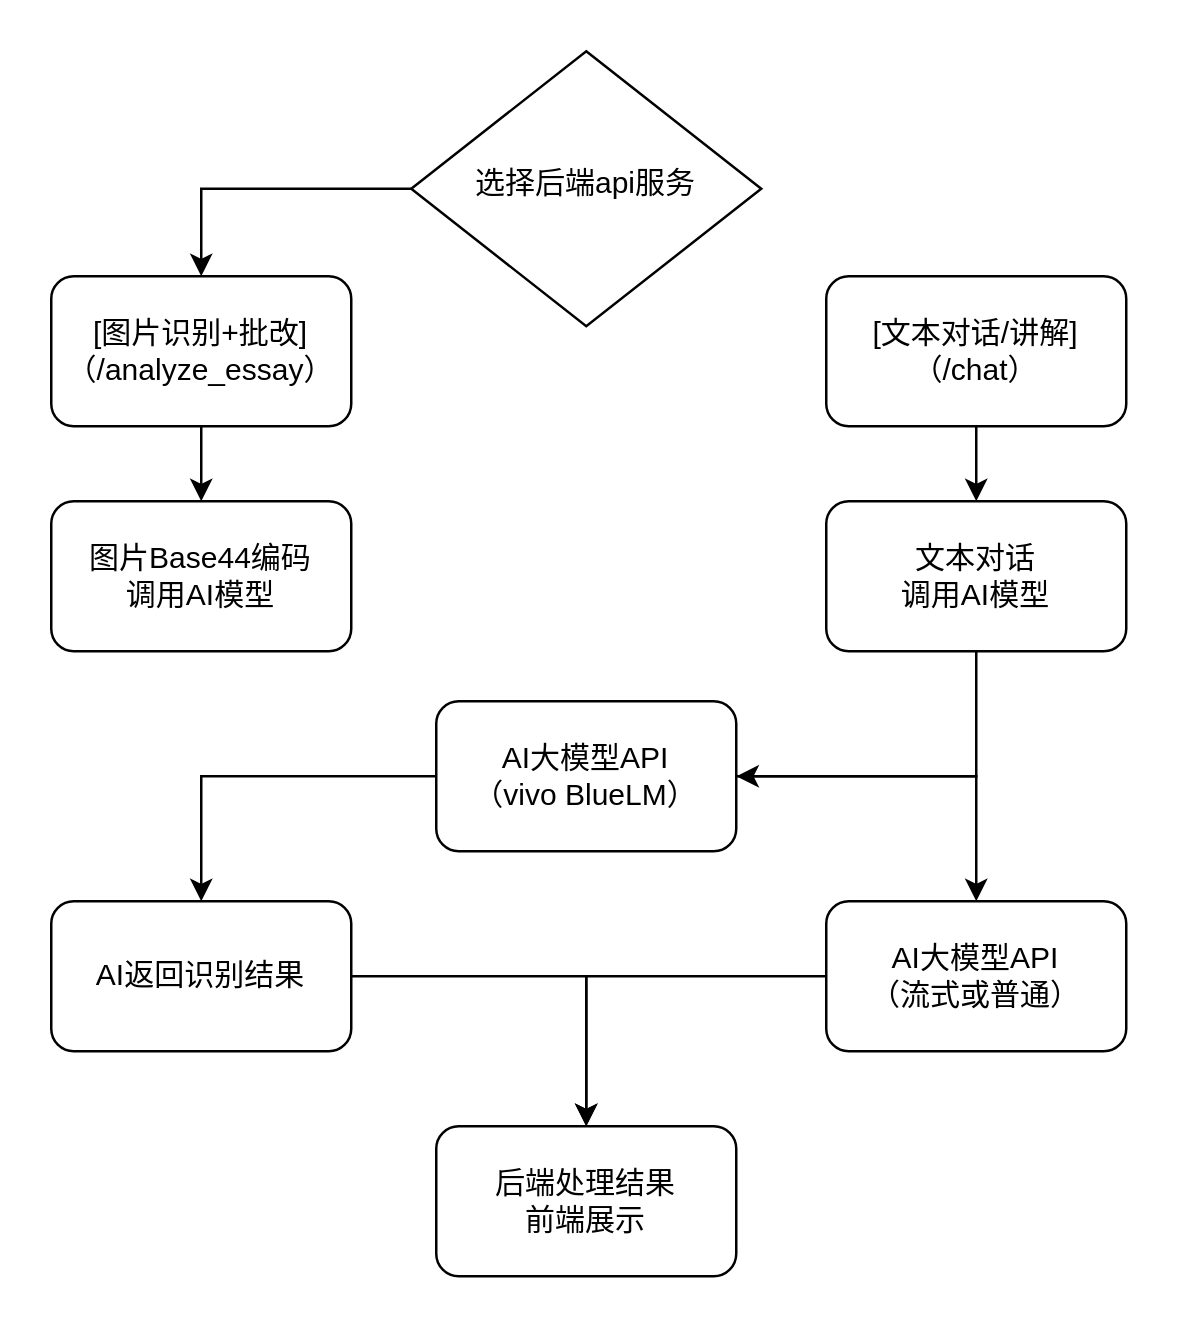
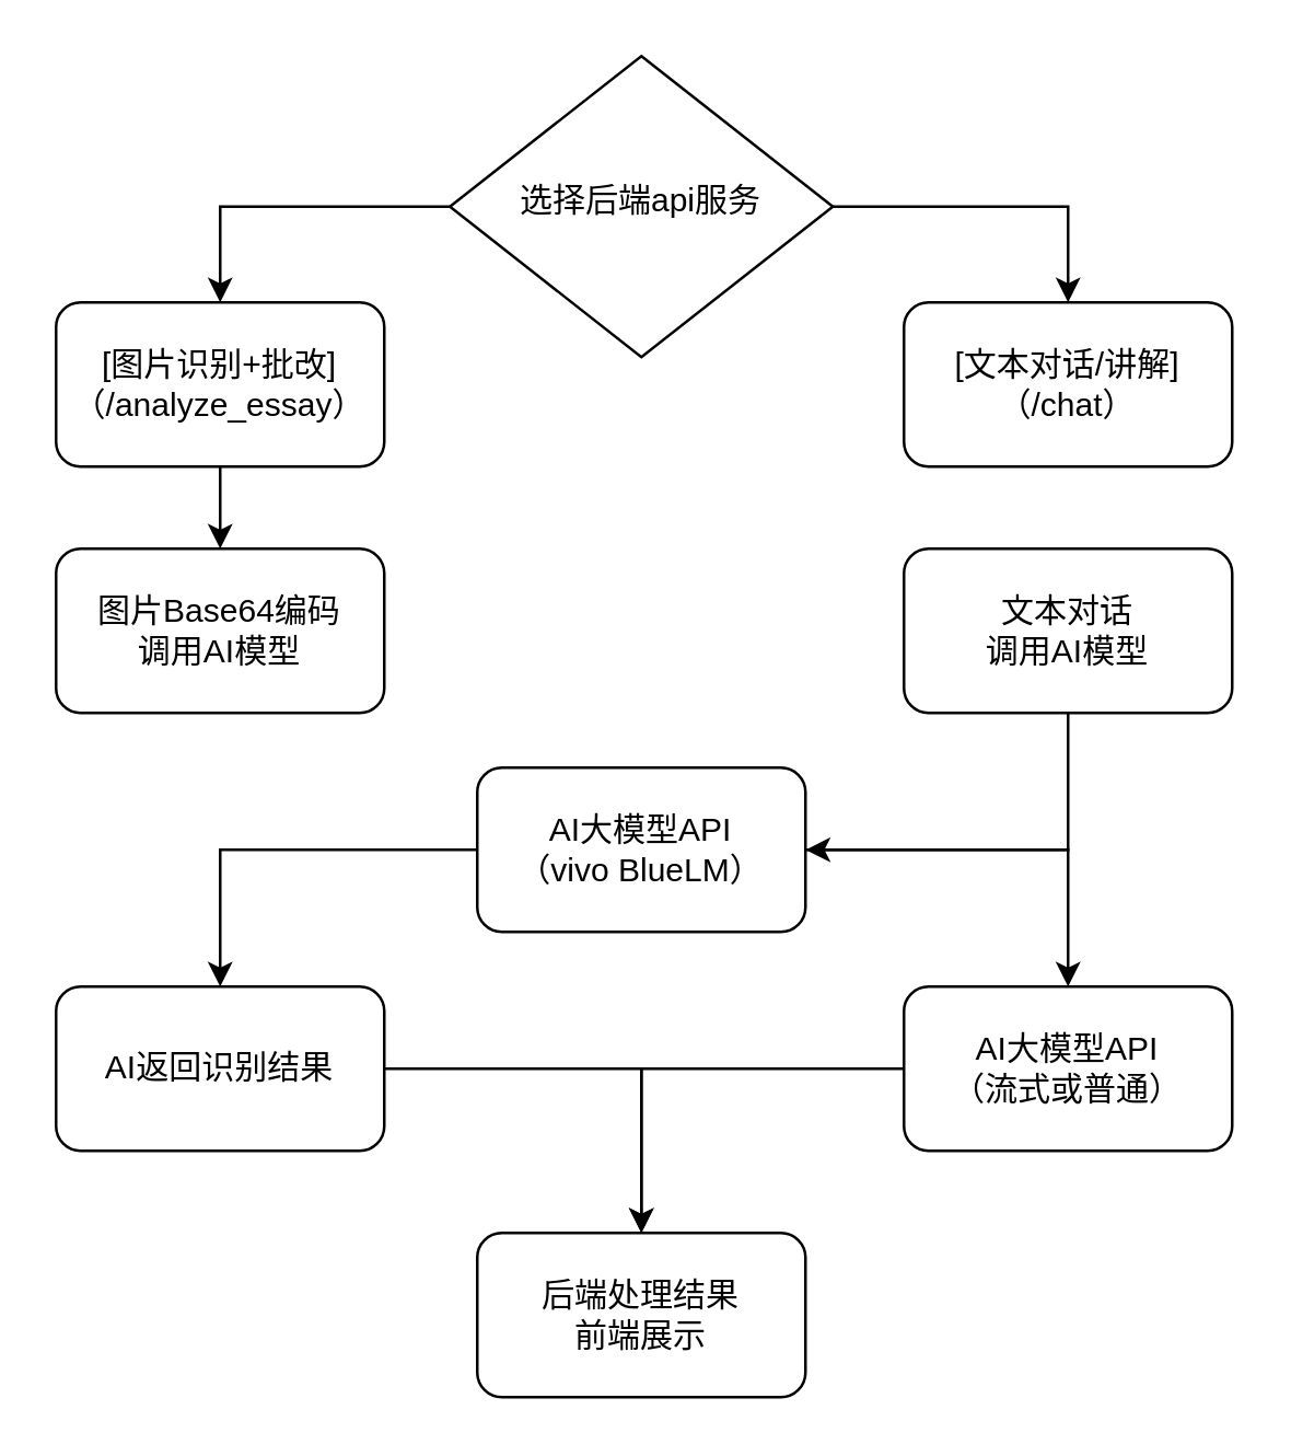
+ <mxCell id="3" style="edgeStyle=orthogonalEdgeStyle;rounded=0;orthogonalLoop=1;jettySize=auto;html=1;entryX=0.5;entryY=0;entryDx=0;entryDy=0;" edge="1" parent="1" source="4" target="8"><mxGeometry relative="1" as="geometry" /></mxCell>
- <mxCell id="7" style="edgeStyle=orthogonalEdgeStyle;rounded=0;orthogonalLoop=1;jettySize=auto;html=1;" edge="1" parent="1" source="8" target="11"><mxGeometry relative="1" as="geometry" /></mxCell>
- <mxCell id="9" value="图片Base44编码&lt;div&gt;调用AI模型&lt;/div&gt;" style="rounded=1;whiteSpace=wrap;html=1;" vertex="1" parent="1"><mxGeometry x="20" y="200" width="120" height="60" as="geometry" /></mxCell>
+ <mxCell id="9" value="图片Base64编码&lt;div&gt;调用AI模型&lt;/div&gt;" style="rounded=1;whiteSpace=wrap;html=1;" vertex="1" parent="1"><mxGeometry x="20" y="200" width="120" height="60" as="geometry" /></mxCell>
